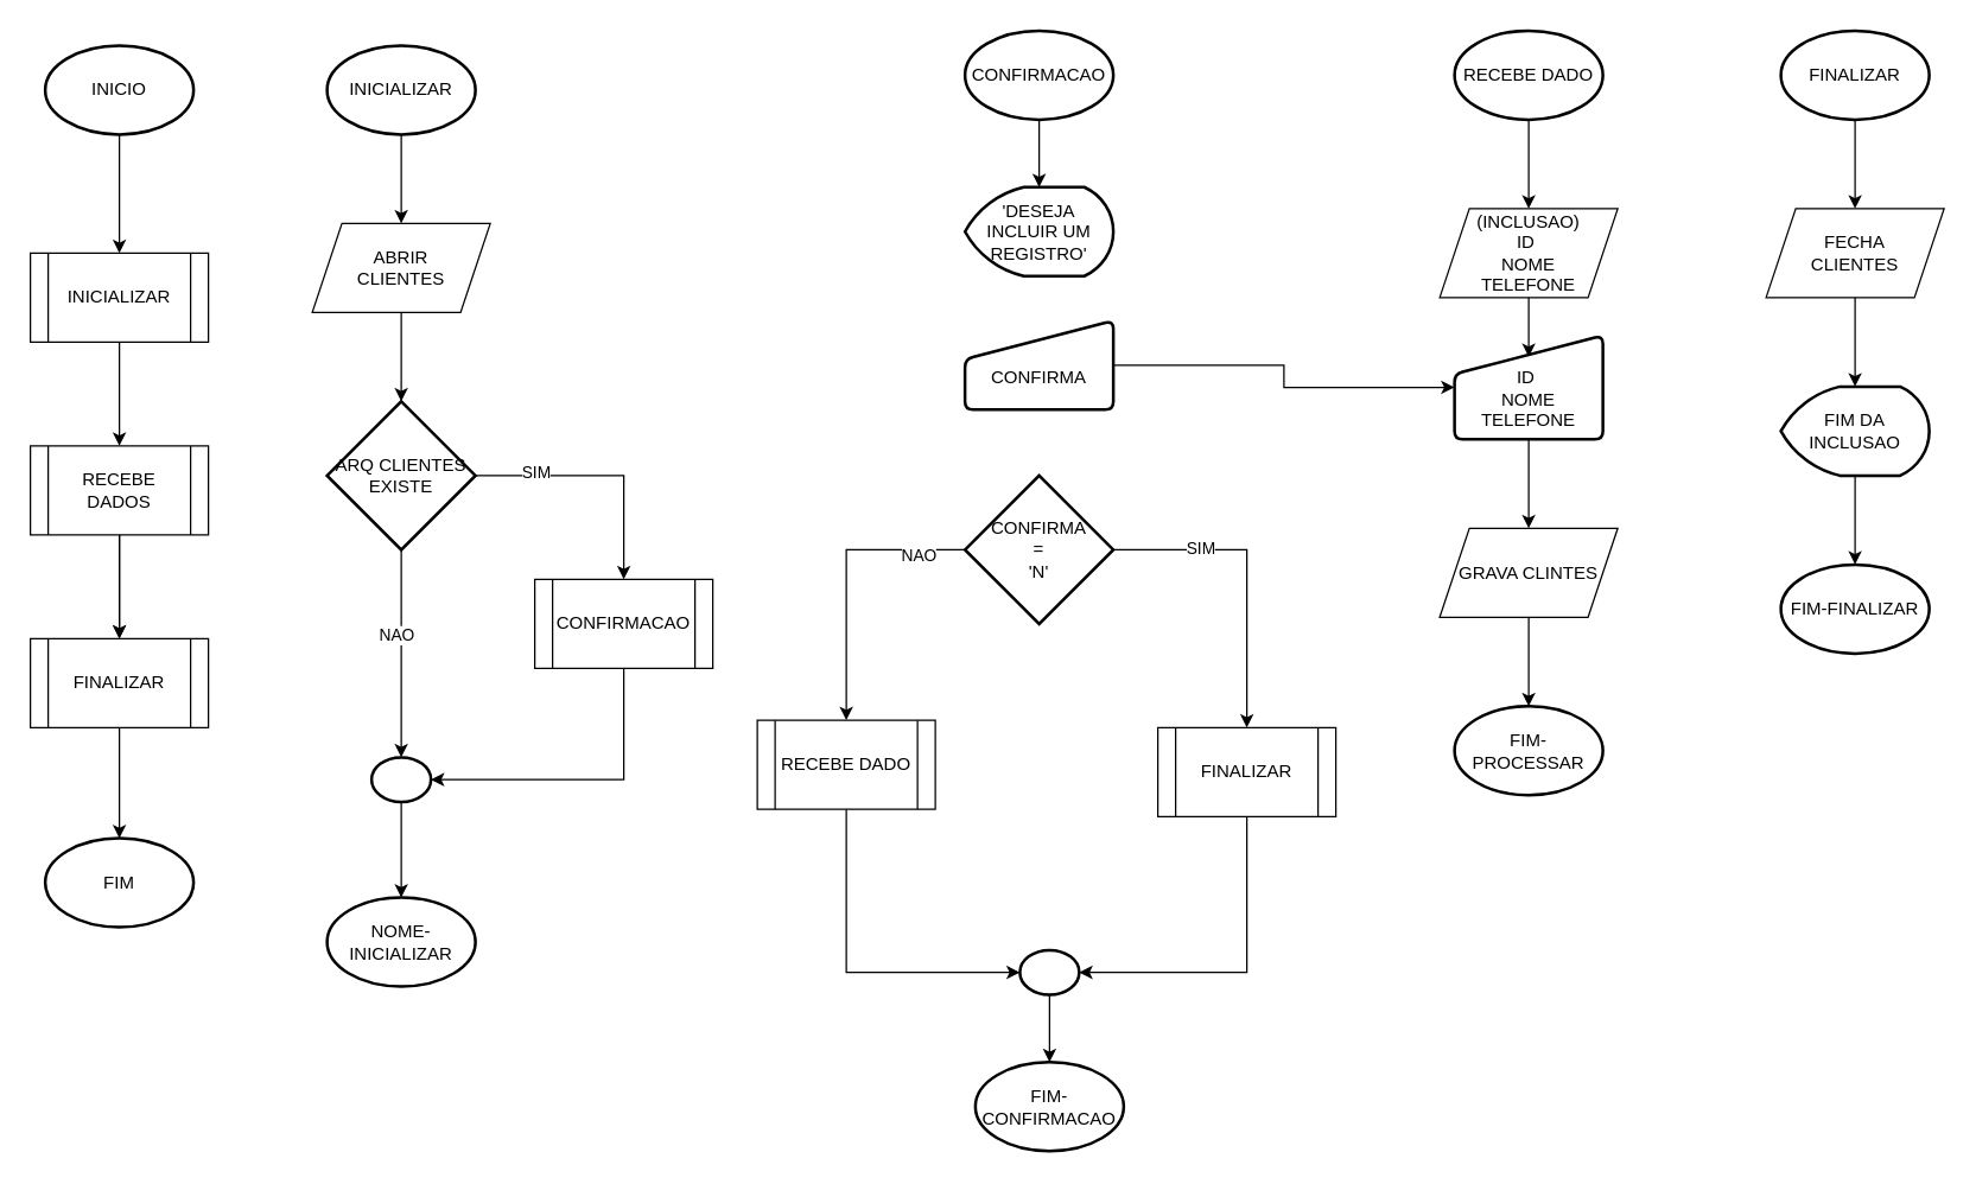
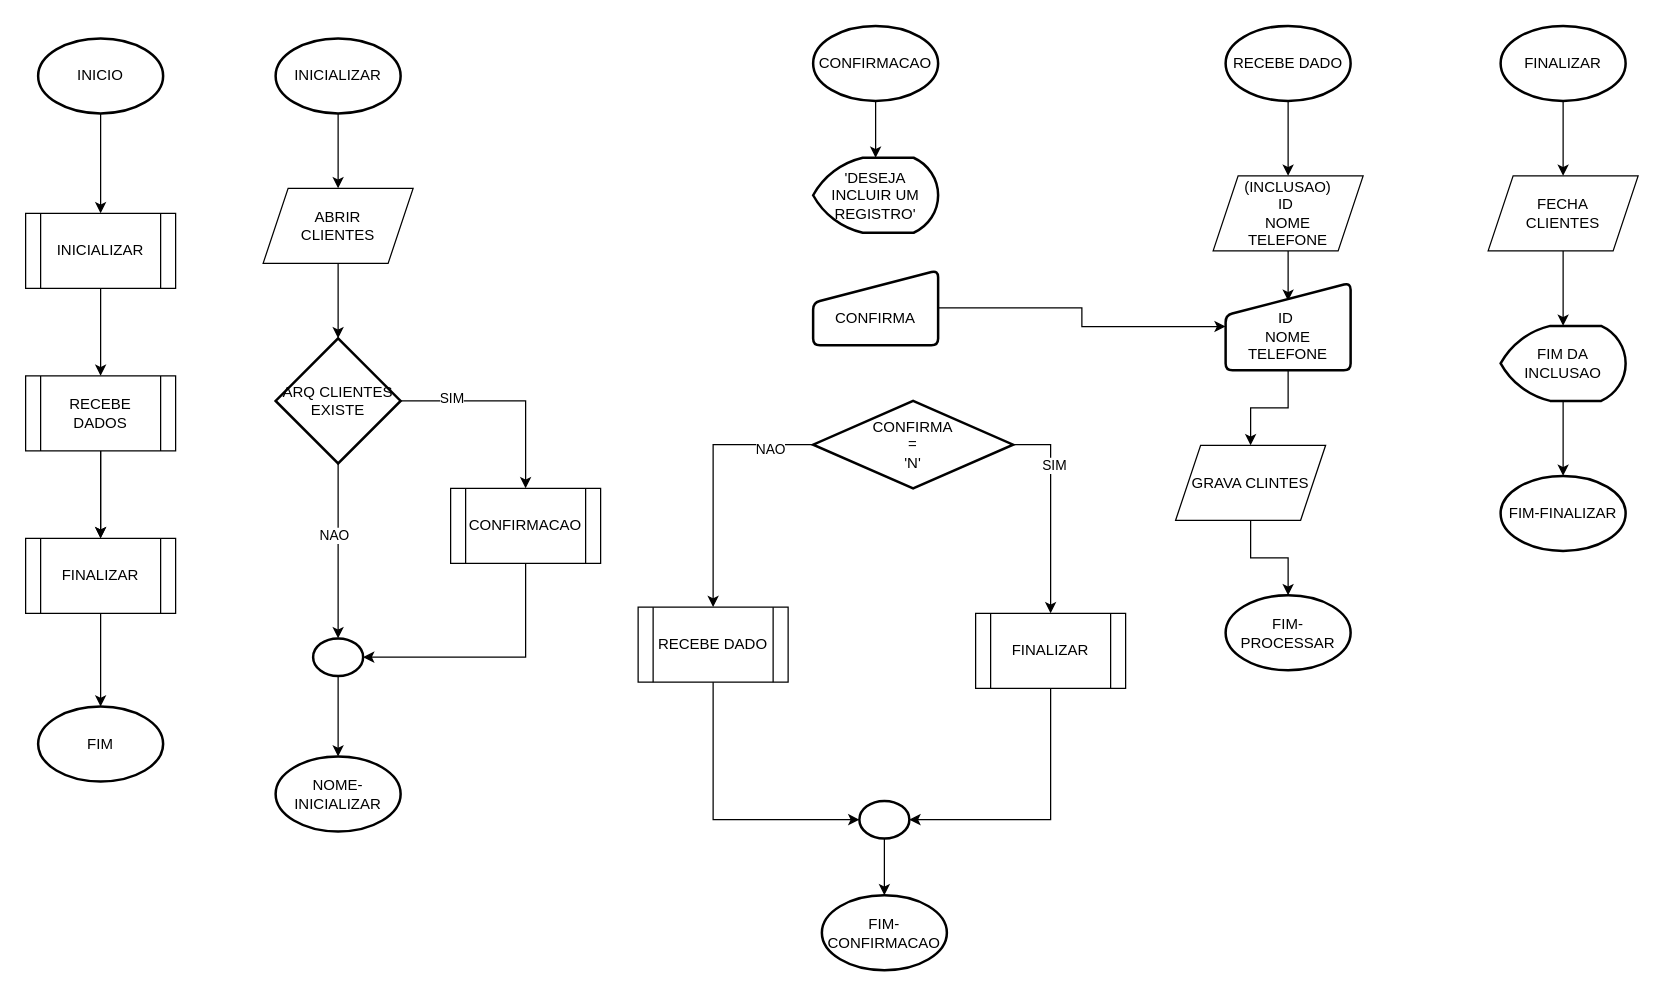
- <mxCell id="33" value="CONFIRMA&lt;div&gt;=&lt;/div&gt;&lt;div&gt;'N'&lt;/div&gt;" style="strokeWidth=2;html=1;shape=mxgraph.flowchart.decision;whiteSpace=wrap;" vertex="1" parent="1"><mxGeometry x="650" y="320" width="100" height="100" as="geometry" /></mxCell>
+ <mxCell id="33" value="CONFIRMA&lt;div&gt;=&lt;/div&gt;&lt;div&gt;'N'&lt;/div&gt;" style="strokeWidth=2;html=1;shape=mxgraph.flowchart.decision;whiteSpace=wrap;" vertex="1" parent="1"><mxGeometry x="650" y="320" width="160" height="70" as="geometry" /></mxCell>
- <mxCell id="48" value="GRAVA CLINTES" style="shape=parallelogram;perimeter=parallelogramPerimeter;whiteSpace=wrap;html=1;fixedSize=1;" vertex="1" parent="1"><mxGeometry x="970" y="355.5" width="120" height="60" as="geometry" /></mxCell>
+ <mxCell id="48" value="GRAVA CLINTES" style="shape=parallelogram;perimeter=parallelogramPerimeter;whiteSpace=wrap;html=1;fixedSize=1;" vertex="1" parent="1"><mxGeometry x="940" y="355.5" width="120" height="60" as="geometry" /></mxCell>
